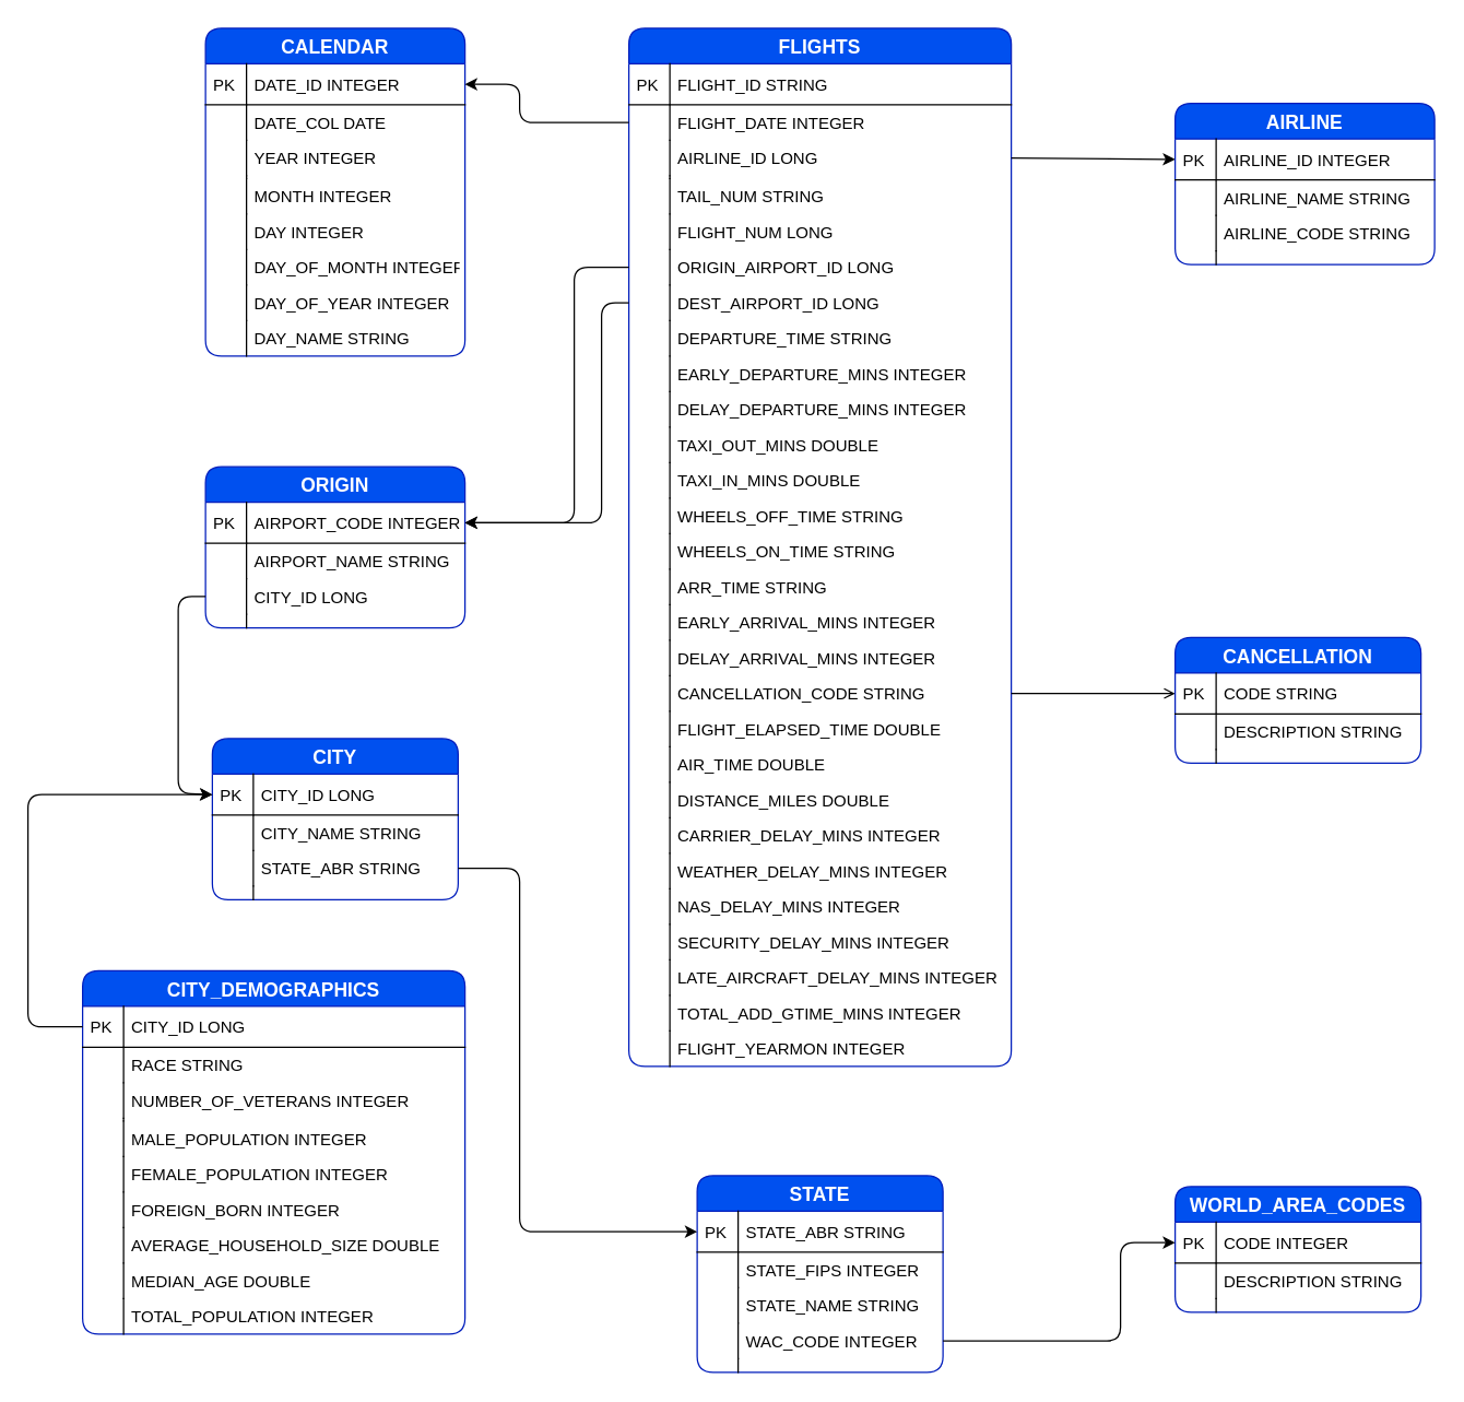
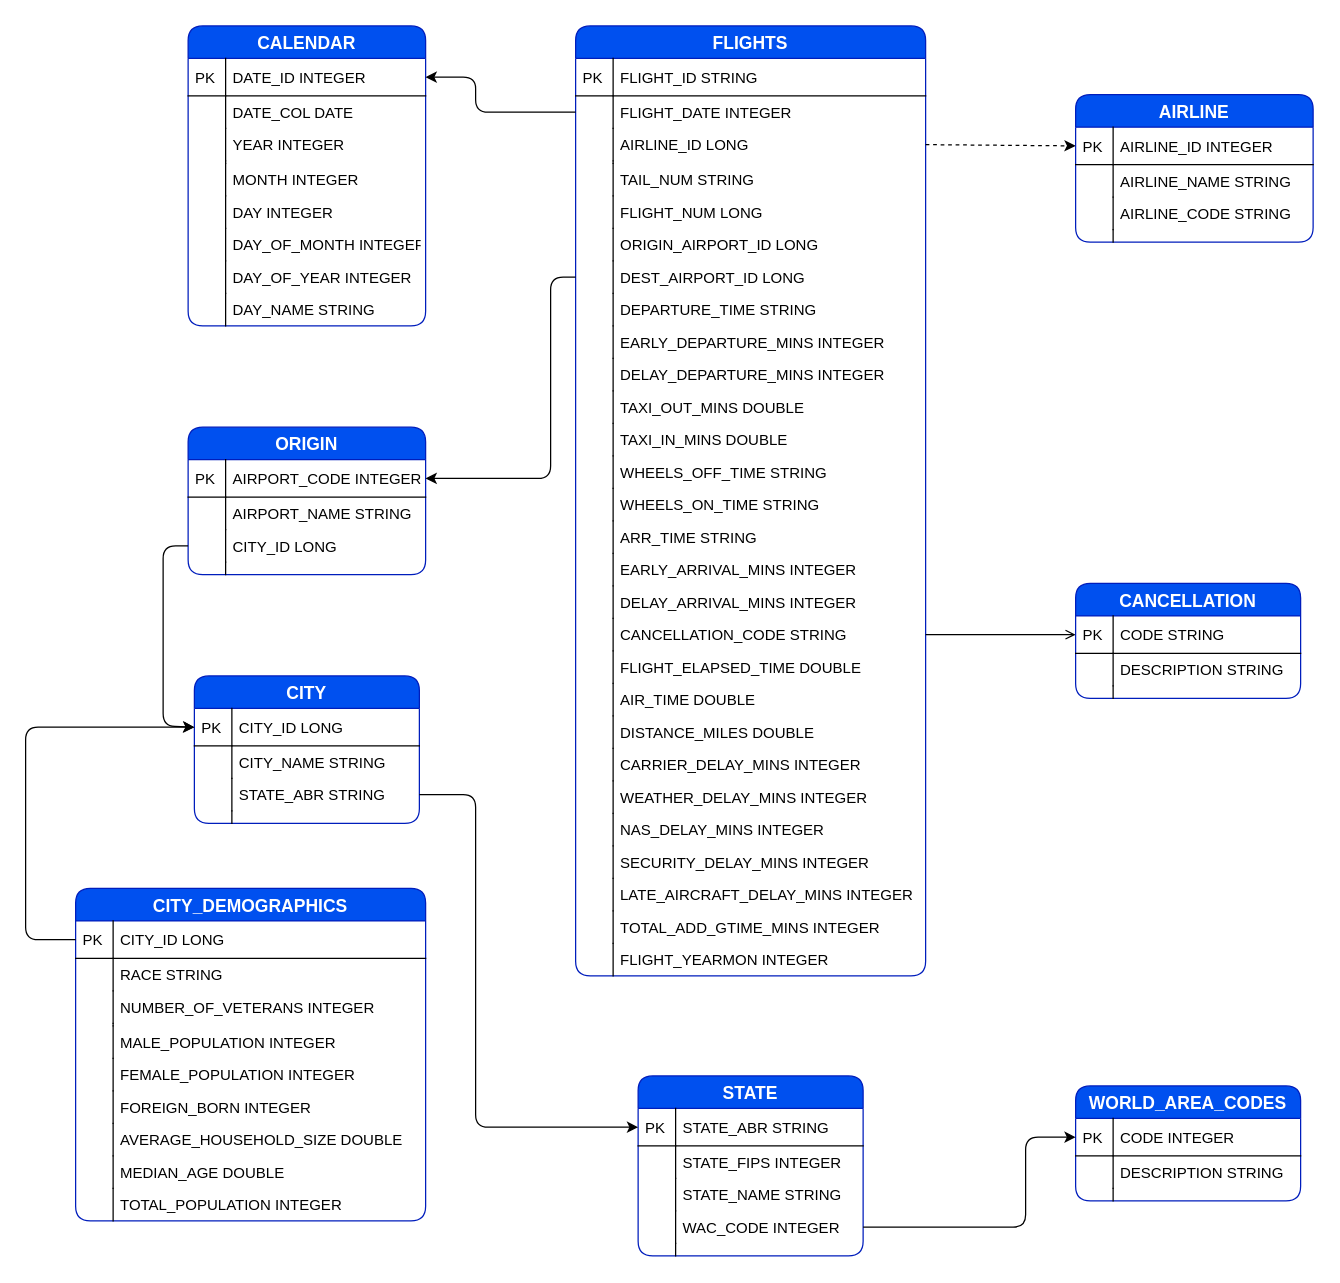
- <mxCell id="132" value="" style="endArrow=classic;html=1;exitX=1;exitY=0.5;exitDx=0;exitDy=0;entryX=0;entryY=0.5;entryDx=0;entryDy=0;" edge="1" parent="1" source="26" target="134"><mxGeometry width="50" height="50" relative="1" as="geometry"><mxPoint x="880" y="320" as="sourcePoint" /><mxPoint x="930" y="270" as="targetPoint" /></mxGeometry></mxCell>
+ <mxCell id="132" value="" style="endArrow=classic;html=1;exitX=1;exitY=0.5;exitDx=0;exitDy=0;entryX=0;entryY=0.5;entryDx=0;entryDy=0;dashed=1;" edge="1" parent="1" source="26" target="134"><mxGeometry width="50" height="50" relative="1" as="geometry"><mxPoint x="880" y="320" as="sourcePoint" /><mxPoint x="930" y="270" as="targetPoint" /></mxGeometry></mxCell>
- <mxCell id="90" value="" style="endArrow=classic;html=1;exitX=0;exitY=0.5;exitDx=0;exitDy=0;entryX=1;entryY=0.5;entryDx=0;entryDy=0;" edge="1" parent="1" source="34" target="82"><mxGeometry width="50" height="50" relative="1" as="geometry"><mxPoint x="410" y="400" as="sourcePoint" /><mxPoint x="390" y="270" as="targetPoint" /><Array as="points"><mxPoint x="420" y="195" /><mxPoint x="420" y="382" /></Array></mxGeometry></mxCell>
